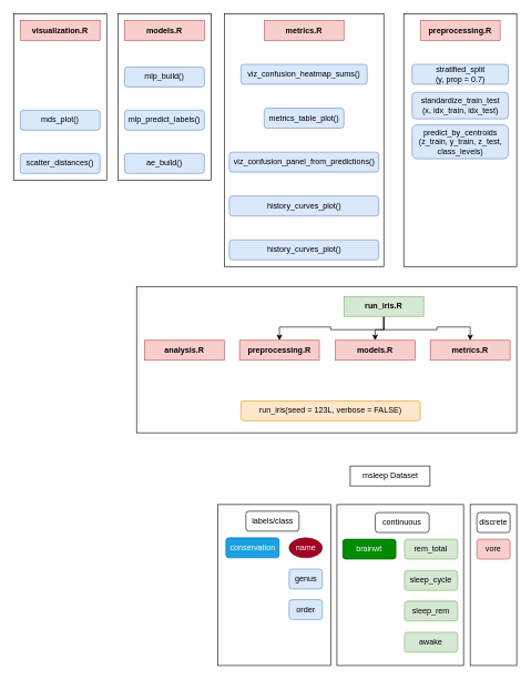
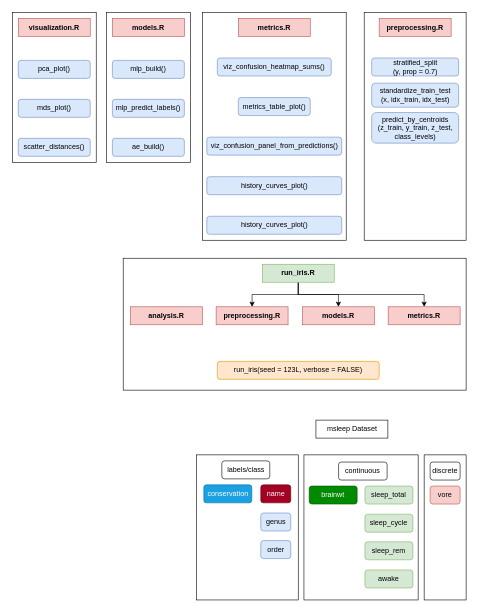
+ <mxCell id="11" value="pca_plot()" style="rounded=1;whiteSpace=wrap;html=1;fillColor=#dae8fc;strokeColor=#6c8ebf;" parent="1" vertex="1"><mxGeometry x="30" y="100" width="120" height="30" as="geometry" /></mxCell>
- <mxCell id="28" value="run_iris.R" style="rounded=0;whiteSpace=wrap;html=1;fillColor=#d5e8d4;strokeColor=#82b366;fontStyle=1" parent="1" vertex="1"><mxGeometry x="517" y="445" width="120" height="30" as="geometry" /></mxCell>
+ <mxCell id="28" value="run_iris.R" style="rounded=0;whiteSpace=wrap;html=1;fillColor=#d5e8d4;strokeColor=#82b366;fontStyle=1" parent="1" vertex="1"><mxGeometry x="437" y="440" width="120" height="30" as="geometry" /></mxCell>
- <mxCell id="42" value="name" style="ellipse;whiteSpace=wrap;html=1;fillColor=#a20025;strokeColor=#6F0000;fontColor=#ffffff;" parent="41" vertex="1"><mxGeometry width="50" height="30" as="geometry" /></mxCell>
+ <mxCell id="42" value="name" style="rounded=1;whiteSpace=wrap;html=1;fillColor=#a20025;strokeColor=#6F0000;fontColor=#ffffff;" parent="41" vertex="1"><mxGeometry width="50" height="30" as="geometry" /></mxCell>
- <mxCell id="49" value="rem_total" style="rounded=1;whiteSpace=wrap;html=1;fillColor=#d5e8d4;strokeColor=#82b366;" parent="48" vertex="1"><mxGeometry width="80" height="30" as="geometry" /></mxCell>
+ <mxCell id="49" value="sleep_total" style="rounded=1;whiteSpace=wrap;html=1;fillColor=#d5e8d4;strokeColor=#82b366;" parent="48" vertex="1"><mxGeometry width="80" height="30" as="geometry" /></mxCell>
